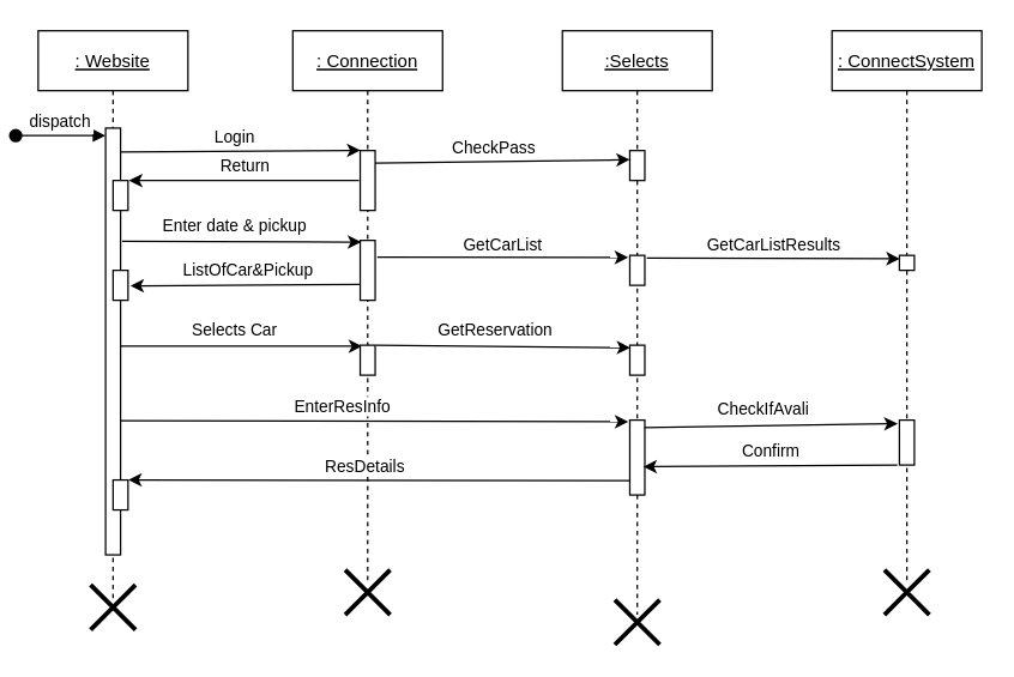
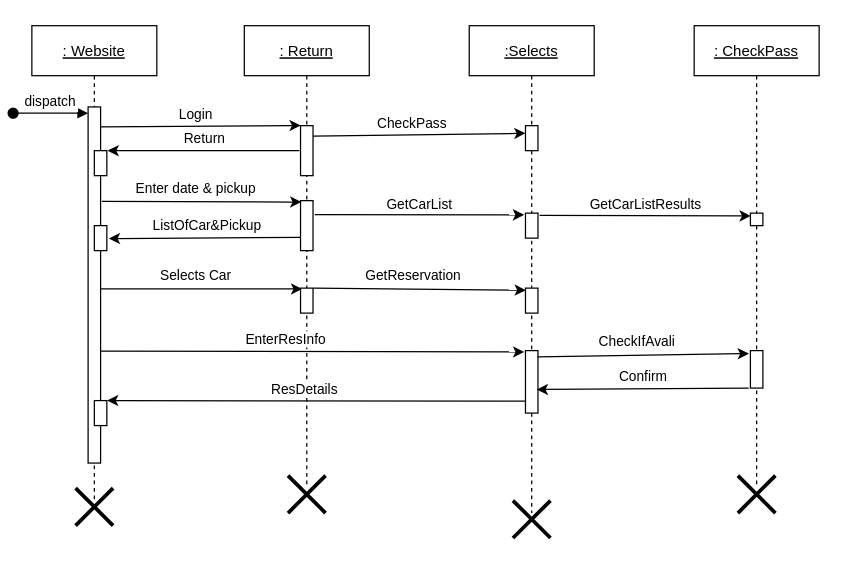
- <mxCell id="13" value=": Connection" style="shape=umlLifeline;perimeter=lifelinePerimeter;container=1;collapsible=0;recursiveResize=0;rounded=0;shadow=0;strokeWidth=1;fontStyle=4" parent="1" vertex="1"><mxGeometry x="190" y="20" width="100" height="370" as="geometry" /></mxCell>
+ <mxCell id="13" value=": Return" style="shape=umlLifeline;perimeter=lifelinePerimeter;container=1;collapsible=0;recursiveResize=0;rounded=0;shadow=0;strokeWidth=1;fontStyle=4" parent="1" vertex="1"><mxGeometry x="190" y="20" width="100" height="370" as="geometry" /></mxCell>
- <mxCell id="10" value=": ConnectSystem" style="shape=umlLifeline;perimeter=lifelinePerimeter;container=1;collapsible=0;recursiveResize=0;rounded=0;shadow=0;strokeWidth=1;fontStyle=4" parent="1" vertex="1"><mxGeometry x="550" y="20" width="100" height="370" as="geometry" /></mxCell>
+ <mxCell id="10" value=": CheckPass" style="shape=umlLifeline;perimeter=lifelinePerimeter;container=1;collapsible=0;recursiveResize=0;rounded=0;shadow=0;strokeWidth=1;fontStyle=4" parent="1" vertex="1"><mxGeometry x="550" y="20" width="100" height="370" as="geometry" /></mxCell>
